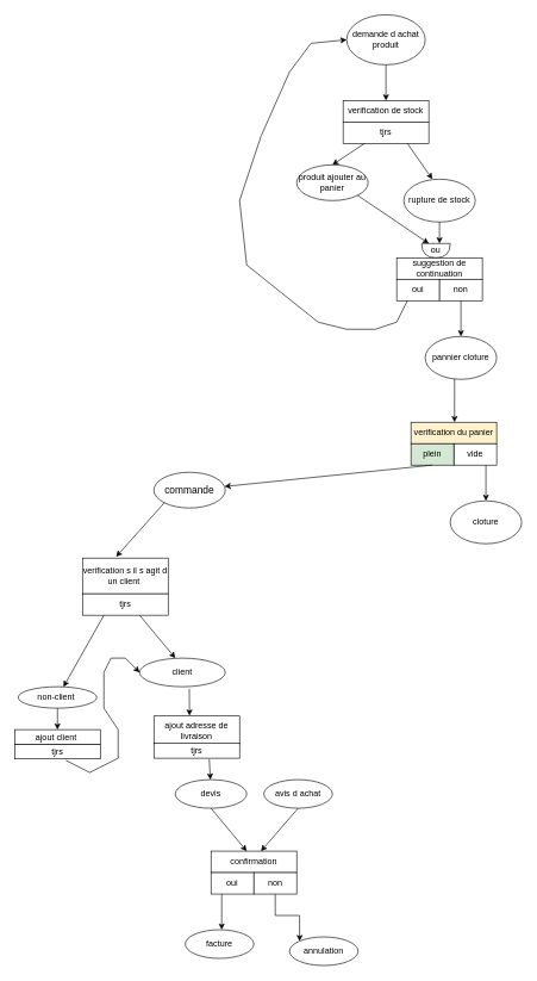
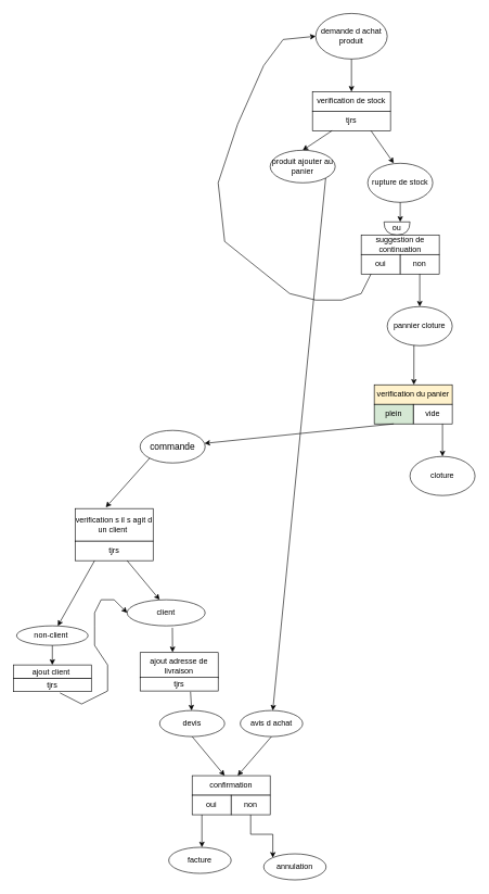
- <mxCell id="27" value="" style="endArrow=classic;html=1;rounded=0;exitX=1;exitY=1;exitDx=0;exitDy=0;entryX=0;entryY=0.75;entryDx=0;entryDy=0;entryPerimeter=0;" edge="1" parent="1" source="21" target="28"><mxGeometry width="50" height="50" relative="1" as="geometry"><mxPoint x="355" y="290" as="sourcePoint" /><mxPoint x="585" y="330" as="targetPoint" /></mxGeometry></mxCell>
+ <mxCell id="27" value="" style="endArrow=classic;html=1;rounded=0;exitX=1;exitY=1;exitDx=0;exitDy=0;" edge="1" parent="1" source="21" target="43"><mxGeometry width="50" height="50" relative="1" as="geometry"><mxPoint x="355" y="290" as="sourcePoint" /><mxPoint x="585" y="330" as="targetPoint" /></mxGeometry></mxCell>
